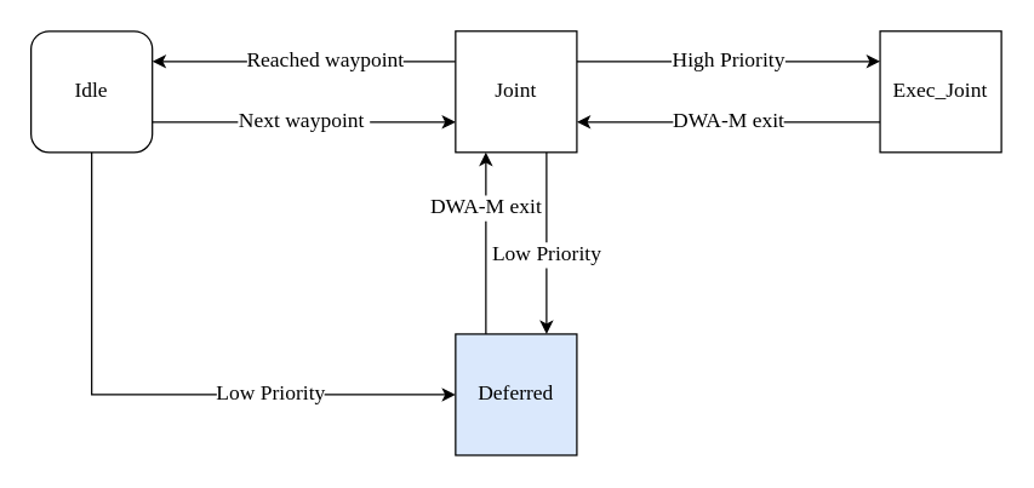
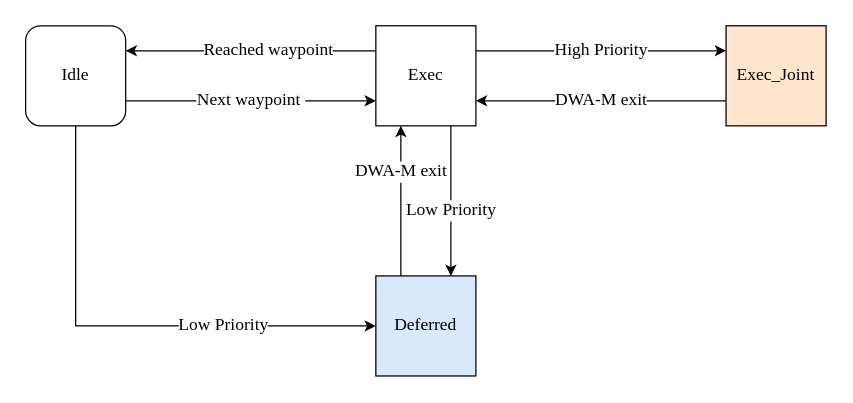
- <mxCell id="8" value="Joint" style="rounded=0;whiteSpace=wrap;html=1;fontFamily=Comptuer Modern;fontSource=http%3A%2F%2Fmirrors.ctan.org%2Ffonts%2Fcm-unicode%2Ffonts%2Fotf%2Fcmunbxo.otf;fontSize=14;" vertex="1" parent="1"><mxGeometry x="300" y="20" width="80" height="80" as="geometry" /></mxCell>
+ <mxCell id="8" value="Exec" style="rounded=0;whiteSpace=wrap;html=1;fontFamily=Comptuer Modern;fontSource=http%3A%2F%2Fmirrors.ctan.org%2Ffonts%2Fcm-unicode%2Ffonts%2Fotf%2Fcmunbxo.otf;fontSize=14;" vertex="1" parent="1"><mxGeometry x="300" y="20" width="80" height="80" as="geometry" /></mxCell>
- <mxCell id="12" value="Exec_Joint" style="rounded=0;whiteSpace=wrap;html=1;fontFamily=Comptuer Modern;fontSource=http%3A%2F%2Fmirrors.ctan.org%2Ffonts%2Fcm-unicode%2Ffonts%2Fotf%2Fcmunbxo.otf;fontSize=14;" vertex="1" parent="1"><mxGeometry x="580" y="20" width="80" height="80" as="geometry" /></mxCell>
+ <mxCell id="12" value="Exec_Joint" style="rounded=0;whiteSpace=wrap;html=1;fontFamily=Comptuer Modern;fontSource=http%3A%2F%2Fmirrors.ctan.org%2Ffonts%2Fcm-unicode%2Ffonts%2Fotf%2Fcmunbxo.otf;fontSize=14;fillColor=#ffe6cc;" vertex="1" parent="1"><mxGeometry x="580" y="20" width="80" height="80" as="geometry" /></mxCell>
